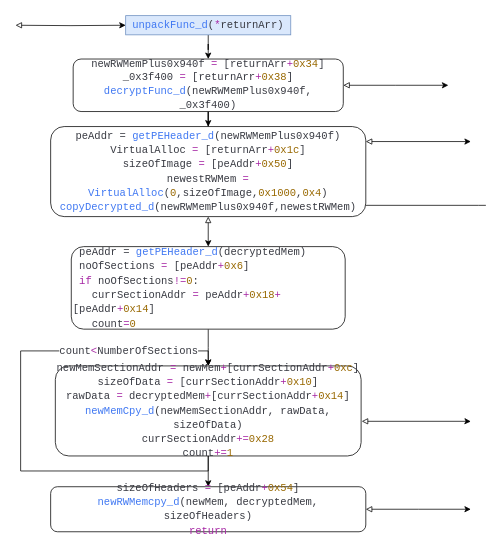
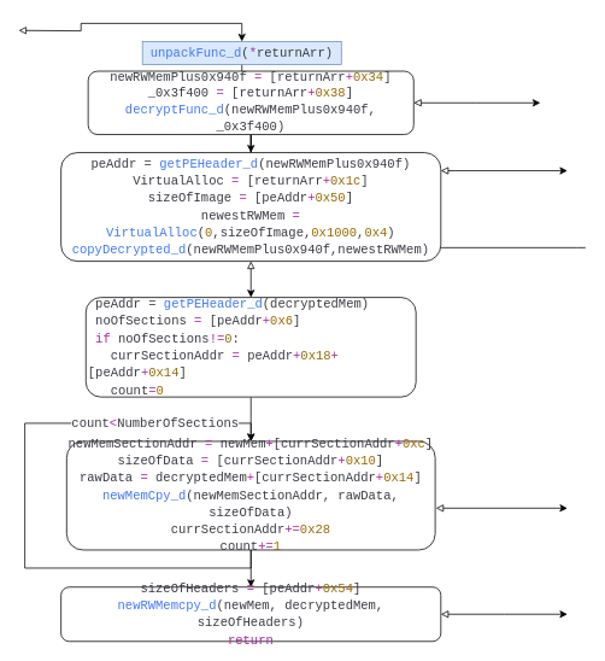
- <mxCell id="4" value="&lt;div style=&quot;color: rgb(56, 58, 66); font-family: Consolas, &amp;quot;Courier New&amp;quot;, monospace; font-size: 14px; line-height: 19px;&quot;&gt;&lt;div style=&quot;&quot;&gt;&lt;span style=&quot;color: rgb(64, 120, 242);&quot;&gt;unpackFunc_d&lt;/span&gt;(&lt;span style=&quot;color: rgb(166, 38, 164);&quot;&gt;*&lt;/span&gt;returnArr)&lt;/div&gt;&lt;/div&gt;" style="rounded=0;whiteSpace=wrap;html=1;fillColor=#dae8fc;strokeColor=#6c8ebf;" vertex="1" parent="1"><mxGeometry x="167" y="20.22" width="220" height="25.57" as="geometry" /></mxCell>
+ <mxCell id="4" value="&lt;div style=&quot;color: rgb(56, 58, 66); font-family: Consolas, &amp;quot;Courier New&amp;quot;, monospace; font-size: 14px; line-height: 19px;&quot;&gt;&lt;div style=&quot;&quot;&gt;&lt;span style=&quot;color: rgb(64, 120, 242);&quot;&gt;unpackFunc_d&lt;/span&gt;(&lt;span style=&quot;color: rgb(166, 38, 164);&quot;&gt;*&lt;/span&gt;returnArr)&lt;/div&gt;&lt;/div&gt;" style="rounded=0;whiteSpace=wrap;html=1;fillColor=#dae8fc;strokeColor=#6c8ebf;" vertex="1" parent="1"><mxGeometry x="157" y="45.22" width="220" height="25.57" as="geometry" /></mxCell>
